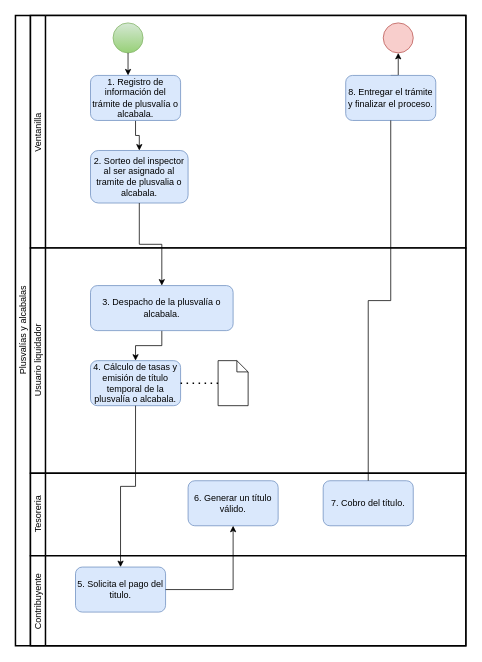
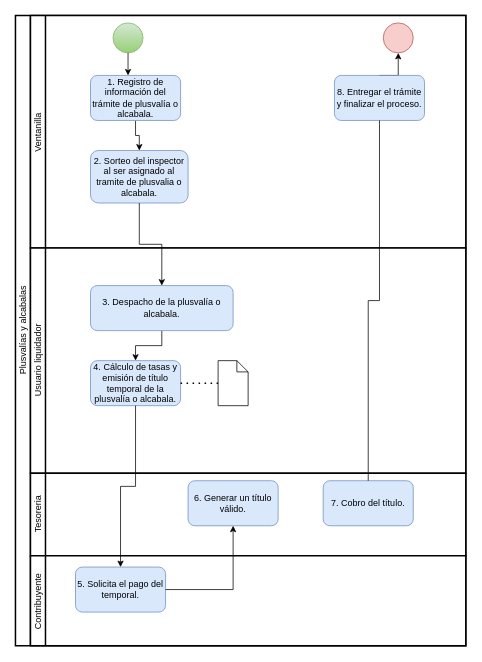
- <mxCell id="9" value="8. Entregar el trámite y finalizar el proceso." style="rounded=1;whiteSpace=wrap;html=1;fillColor=#dae8fc;strokeColor=#6c8ebf;" parent="3" vertex="1"><mxGeometry x="420" y="80" width="120" height="60" as="geometry" /></mxCell>
+ <mxCell id="9" value="8. Entregar el trámite y finalizar el proceso." style="rounded=1;whiteSpace=wrap;html=1;fillColor=#dae8fc;strokeColor=#6c8ebf;" parent="3" vertex="1"><mxGeometry x="405" y="80" width="120" height="60" as="geometry" /></mxCell>
- <mxCell id="21" value="5. Solicita el pago del titulo." style="rounded=1;whiteSpace=wrap;html=1;fillColor=#dae8fc;strokeColor=#6c8ebf;" parent="20" vertex="1"><mxGeometry x="60" y="15" width="120" height="60" as="geometry" /></mxCell>
+ <mxCell id="21" value="5. Solicita el pago del temporal." style="rounded=1;whiteSpace=wrap;html=1;fillColor=#dae8fc;strokeColor=#6c8ebf;" parent="20" vertex="1"><mxGeometry x="60" y="15" width="120" height="60" as="geometry" /></mxCell>
